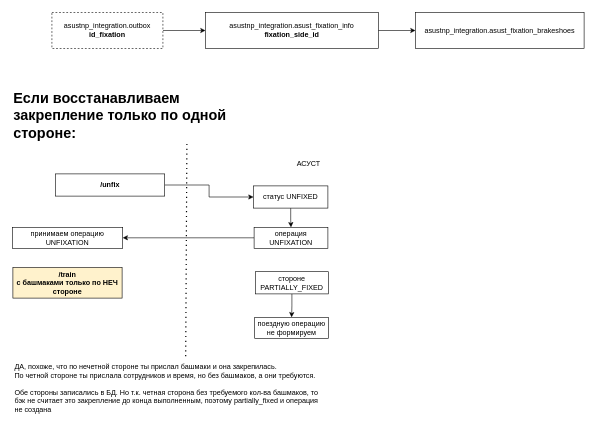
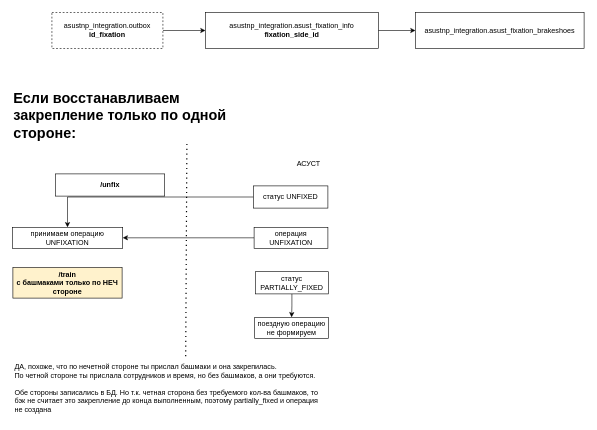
- <mxCell id="7" value="" style="edgeStyle=orthogonalEdgeStyle;rounded=0;orthogonalLoop=1;jettySize=auto;html=1;" parent="1" source="8" target="13" edge="1"><mxGeometry relative="1" as="geometry" /></mxCell>
- <mxCell id="12" value="" style="edgeStyle=orthogonalEdgeStyle;rounded=0;orthogonalLoop=1;jettySize=auto;html=1;" parent="1" source="13" target="11" edge="1"><mxGeometry relative="1" as="geometry" /></mxCell>
+ <mxCell id="12" value="" style="edgeStyle=orthogonalEdgeStyle;rounded=0;orthogonalLoop=1;jettySize=auto;html=1;" parent="1" source="13" target="15" edge="1"><mxGeometry relative="1" as="geometry" /></mxCell>
- <mxCell id="19" value="стороне PARTIALLY_FIXED" style="rounded=0;whiteSpace=wrap;html=1;" parent="1" vertex="1"><mxGeometry x="425" y="452" width="122" height="37" as="geometry" /></mxCell>
+ <mxCell id="19" value="статус PARTIALLY_FIXED" style="rounded=0;whiteSpace=wrap;html=1;" parent="1" vertex="1"><mxGeometry x="425" y="452" width="122" height="37" as="geometry" /></mxCell>
